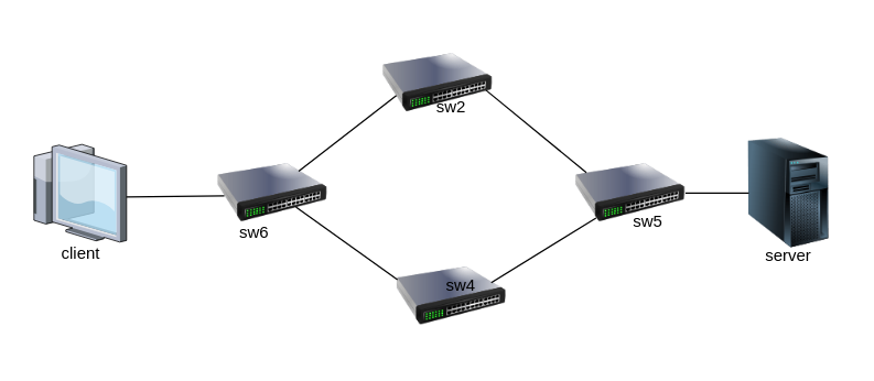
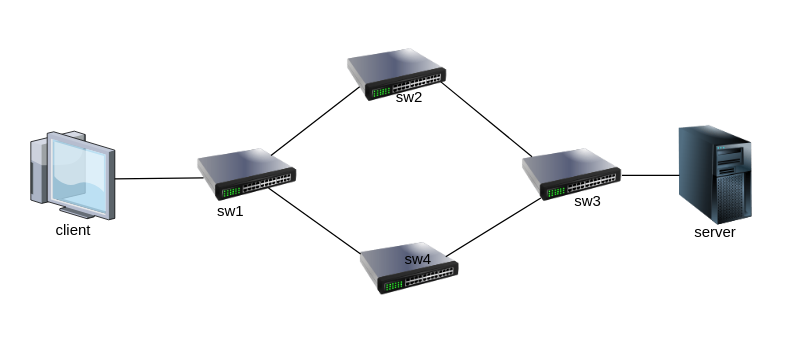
- <mxCell id="16" value="sw5" style="text;html=1;align=center;verticalAlign=middle;whiteSpace=wrap;rounded=0;" parent="1" vertex="1"><mxGeometry x="440" y="145.5" width="60" height="30" as="geometry" /></mxCell>
+ <mxCell id="16" value="sw3" style="text;html=1;align=center;verticalAlign=middle;whiteSpace=wrap;rounded=0;" parent="1" vertex="1"><mxGeometry x="440" y="145.5" width="60" height="30" as="geometry" /></mxCell>
- <mxCell id="14" value="sw6" style="text;html=1;align=center;verticalAlign=middle;whiteSpace=wrap;rounded=0;" parent="1" vertex="1"><mxGeometry x="154" y="154" width="60" height="30" as="geometry" /></mxCell>
+ <mxCell id="14" value="sw1" style="text;html=1;align=center;verticalAlign=middle;whiteSpace=wrap;rounded=0;" parent="1" vertex="1"><mxGeometry x="154" y="154" width="60" height="30" as="geometry" /></mxCell>
